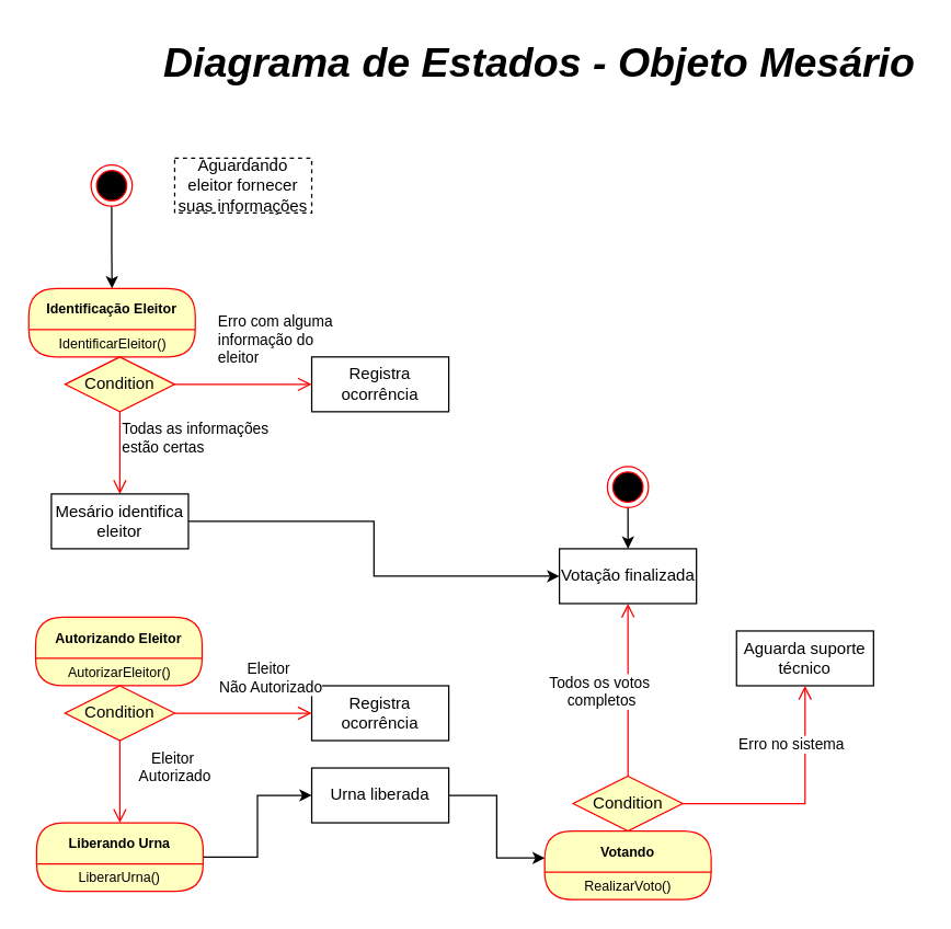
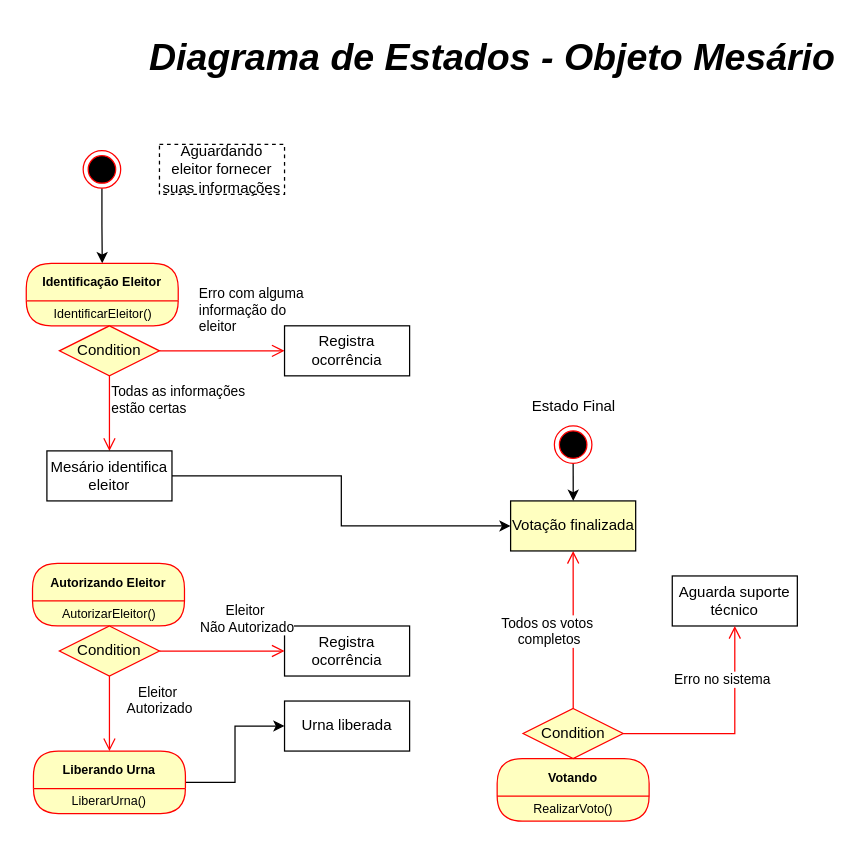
+ <mxCell id="33" value="Estado Final" style="text;html=1;align=center;verticalAlign=middle;resizable=0;points=[];autosize=1;strokeColor=none;fillColor=none;" vertex="1" parent="1"><mxGeometry x="412.75" y="310" width="90" height="30" as="geometry" /></mxCell>
- <mxCell id="34" value="Votação finalizada" style="html=1;whiteSpace=wrap;" vertex="1" parent="1"><mxGeometry x="407.75" y="400" width="100" height="40" as="geometry" /></mxCell>
+ <mxCell id="34" value="Votação finalizada" style="html=1;whiteSpace=wrap;fillColor=#ffffc0;" vertex="1" parent="1"><mxGeometry x="407.75" y="400" width="100" height="40" as="geometry" /></mxCell>
- <mxCell id="30" style="edgeStyle=orthogonalEdgeStyle;rounded=0;orthogonalLoop=1;jettySize=auto;html=1;entryX=0.001;entryY=0.394;entryDx=0;entryDy=0;entryPerimeter=0;" edge="1" parent="1" source="23" target="24"><mxGeometry relative="1" as="geometry" /></mxCell>
